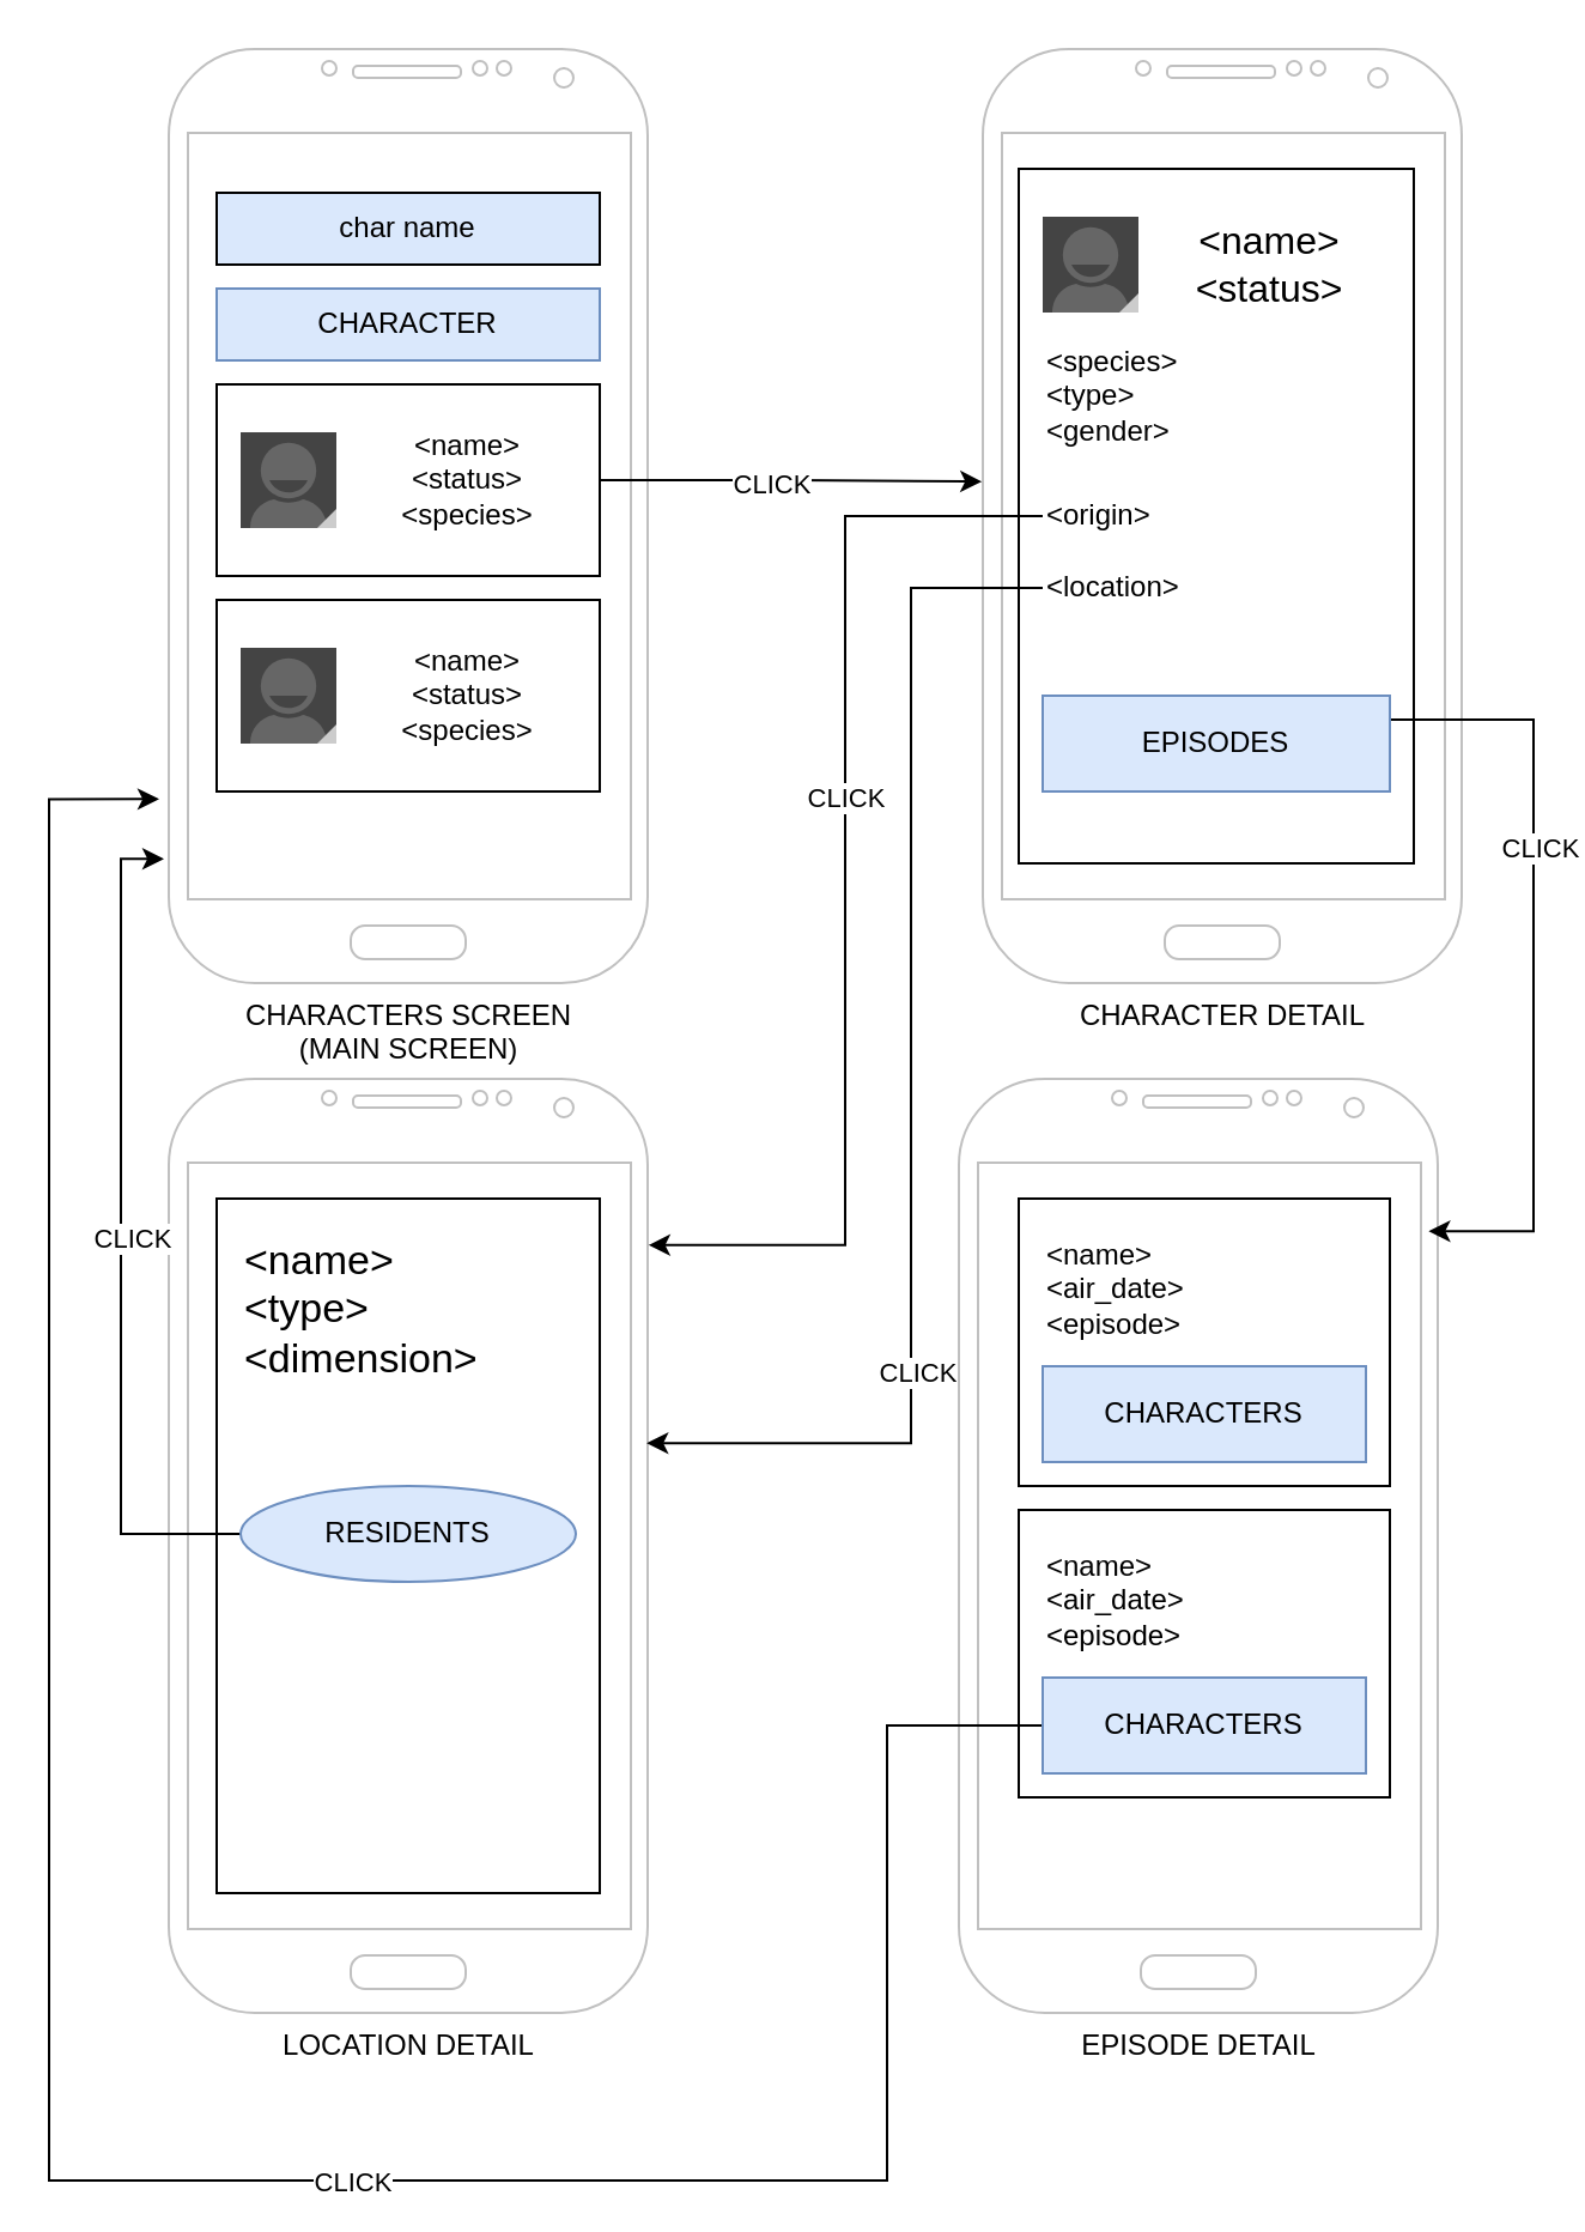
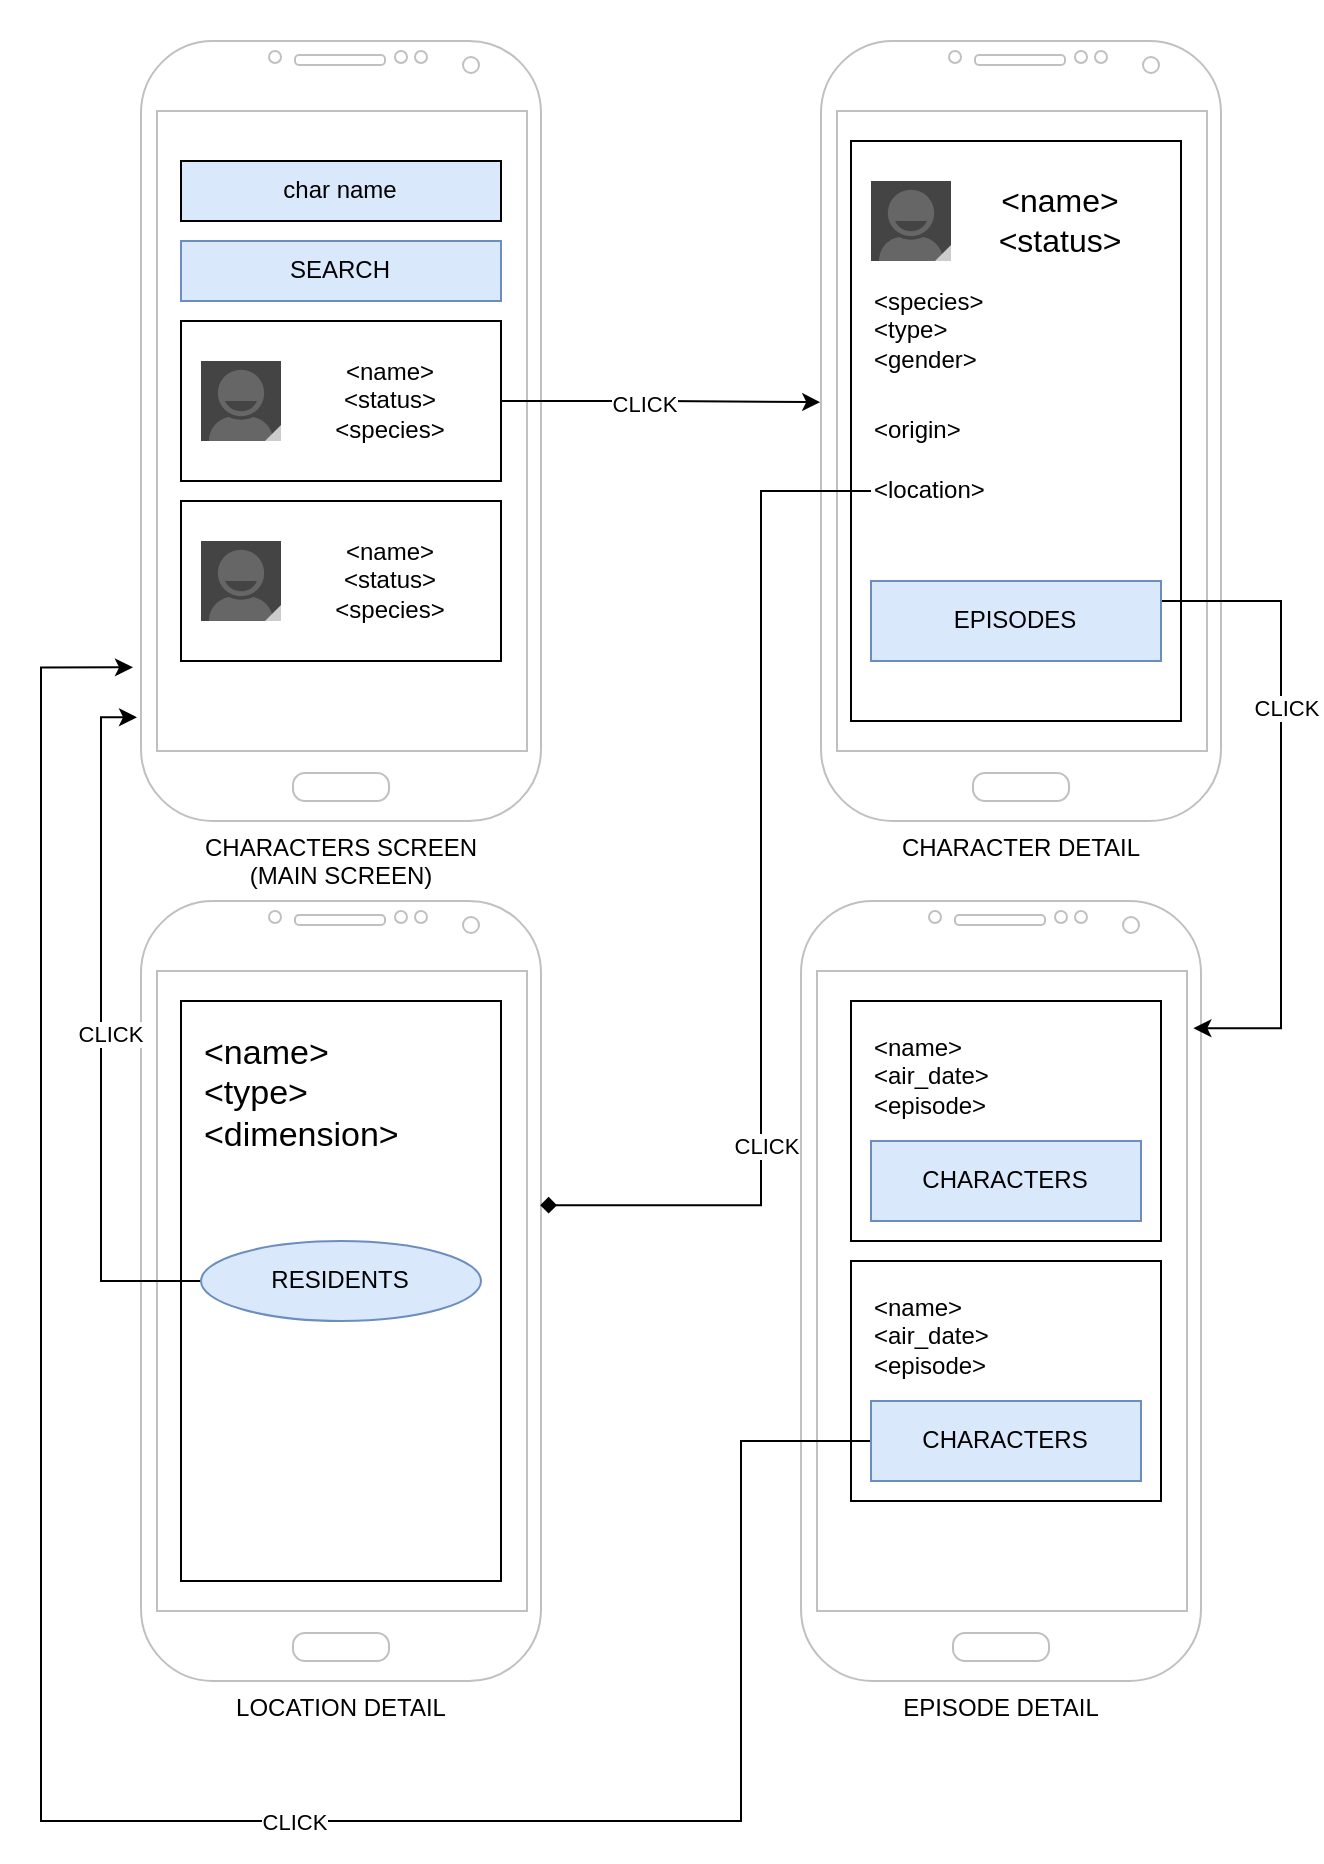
- <mxCell id="6" value="CHARACTER" style="rounded=0;whiteSpace=wrap;html=1;fillColor=#dae8fc;strokeColor=#6c8ebf;" vertex="1" parent="1"><mxGeometry x="90" y="120" width="160" height="30" as="geometry" /></mxCell>
+ <mxCell id="6" value="SEARCH" style="rounded=0;whiteSpace=wrap;html=1;fillColor=#dae8fc;strokeColor=#6c8ebf;" vertex="1" parent="1"><mxGeometry x="90" y="120" width="160" height="30" as="geometry" /></mxCell>
- <mxCell id="19" style="edgeStyle=orthogonalEdgeStyle;rounded=0;orthogonalLoop=1;jettySize=auto;html=1;entryX=1.002;entryY=0.178;entryDx=0;entryDy=0;entryPerimeter=0;" edge="1" parent="1" source="21" target="4"><mxGeometry relative="1" as="geometry" /></mxCell>
- <mxCell id="20" value="CLICK" style="edgeLabel;html=1;align=center;verticalAlign=middle;resizable=0;points=[];" vertex="1" connectable="0" parent="19"><mxGeometry x="-0.149" y="-1" relative="1" as="geometry"><mxPoint x="1" as="offset" /></mxGeometry></mxCell>
- <mxCell id="22" style="edgeStyle=orthogonalEdgeStyle;rounded=0;orthogonalLoop=1;jettySize=auto;html=1;entryX=0.998;entryY=0.39;entryDx=0;entryDy=0;entryPerimeter=0;" edge="1" parent="1" source="24" target="4"><mxGeometry relative="1" as="geometry"><Array as="points"><mxPoint x="380" y="245" /><mxPoint x="380" y="602" /></Array></mxGeometry></mxCell>
+ <mxCell id="22" style="edgeStyle=orthogonalEdgeStyle;rounded=0;orthogonalLoop=1;jettySize=auto;html=1;entryX=0.998;entryY=0.39;entryDx=0;entryDy=0;entryPerimeter=0;endArrow=diamond;" edge="1" parent="1" source="24" target="4"><mxGeometry relative="1" as="geometry"><Array as="points"><mxPoint x="380" y="245" /><mxPoint x="380" y="602" /></Array></mxGeometry></mxCell>
